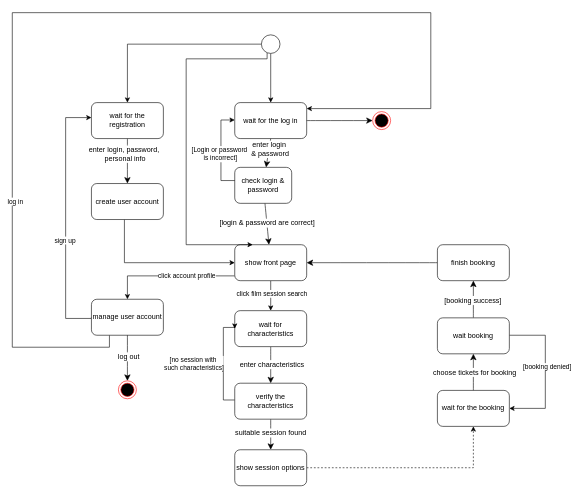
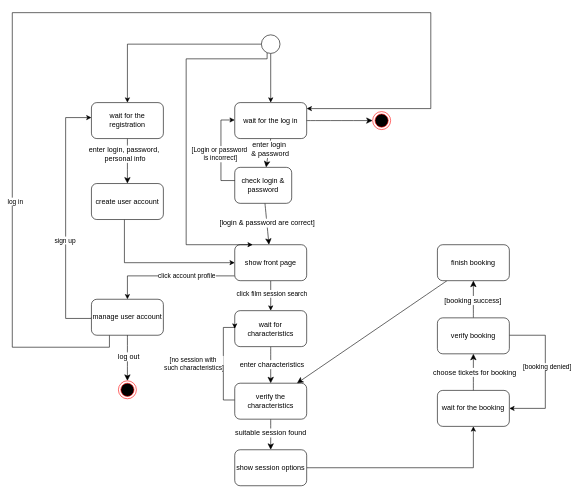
- <mxCell id="41" style="edgeStyle=none;curved=1;rounded=0;orthogonalLoop=1;jettySize=auto;html=1;fontSize=12;startSize=8;endSize=8;" parent="1" source="42" target="6" edge="1"><mxGeometry relative="1" as="geometry" /></mxCell>
+ <mxCell id="41" style="edgeStyle=none;curved=1;rounded=0;orthogonalLoop=1;jettySize=auto;html=1;fontSize=12;startSize=8;endSize=8;" parent="1" source="42" target="30" edge="1"><mxGeometry relative="1" as="geometry" /></mxCell>
- <mxCell id="40" value="wait booking" style="rounded=1;whiteSpace=wrap;html=1;" parent="1" vertex="1"><mxGeometry x="729" y="529" width="120" height="60" as="geometry" /></mxCell>
+ <mxCell id="40" value="verify booking" style="rounded=1;whiteSpace=wrap;html=1;" parent="1" vertex="1"><mxGeometry x="729" y="529" width="120" height="60" as="geometry" /></mxCell>
- <mxCell id="31" style="edgeStyle=orthogonalEdgeStyle;rounded=0;orthogonalLoop=1;jettySize=auto;html=1;entryX=0.5;entryY=1;entryDx=0;entryDy=0;dashed=1;" edge="1" parent="1" source="32" target="35"><mxGeometry relative="1" as="geometry" /></mxCell>
+ <mxCell id="31" style="edgeStyle=orthogonalEdgeStyle;rounded=0;orthogonalLoop=1;jettySize=auto;html=1;entryX=0.5;entryY=1;entryDx=0;entryDy=0;" edge="1" parent="1" source="32" target="35"><mxGeometry relative="1" as="geometry" /></mxCell>
